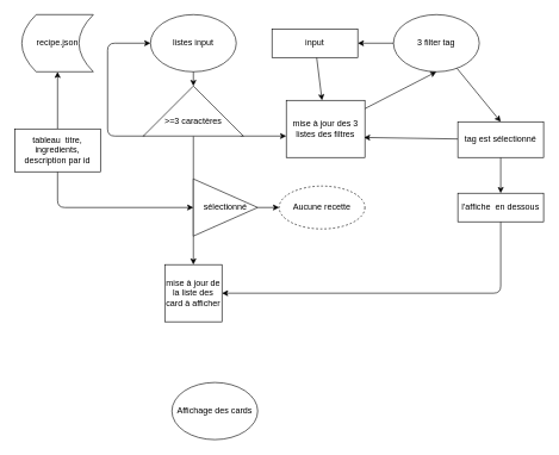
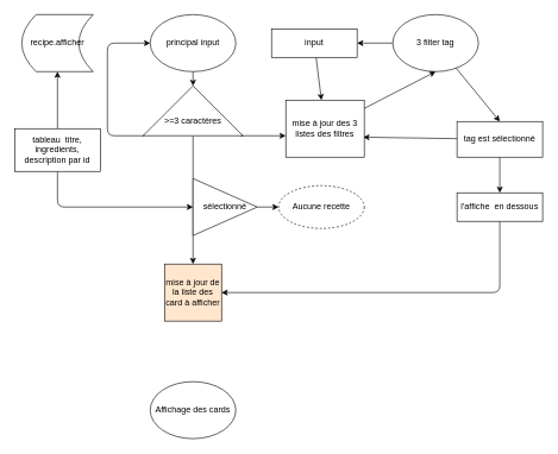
- <mxCell id="3" value="recipe.json" style="shape=dataStorage;whiteSpace=wrap;html=1;fixedSize=1;" vertex="1" parent="1"><mxGeometry x="30" y="20" width="100" height="80" as="geometry" /></mxCell>
+ <mxCell id="3" value="recipe.afficher" style="shape=dataStorage;whiteSpace=wrap;html=1;fixedSize=1;" vertex="1" parent="1"><mxGeometry x="30" y="20" width="100" height="80" as="geometry" /></mxCell>
- <mxCell id="2" value="listes input" style="ellipse;whiteSpace=wrap;html=1;" vertex="1" parent="1"><mxGeometry x="210" y="20" width="120" height="80" as="geometry" /></mxCell>
+ <mxCell id="2" value="principal input" style="ellipse;whiteSpace=wrap;html=1;" vertex="1" parent="1"><mxGeometry x="210" y="20" width="120" height="80" as="geometry" /></mxCell>
- <mxCell id="17" value="mise à jour de la liste des card à afficher" style="whiteSpace=wrap;html=1;aspect=fixed;" vertex="1" parent="1"><mxGeometry x="230" y="370" width="80" height="80" as="geometry" /></mxCell>
+ <mxCell id="17" value="mise à jour de la liste des card à afficher" style="whiteSpace=wrap;html=1;aspect=fixed;fillColor=#ffe6cc;" vertex="1" parent="1"><mxGeometry x="230" y="370" width="80" height="80" as="geometry" /></mxCell>
- <mxCell id="23" value="Affichage des cards" style="ellipse;whiteSpace=wrap;html=1;" vertex="1" parent="1"><mxGeometry x="240" y="535" width="120" height="80" as="geometry" /></mxCell>
+ <mxCell id="23" value="Affichage des cards" style="ellipse;whiteSpace=wrap;html=1;" vertex="1" parent="1"><mxGeometry x="210" y="535" width="120" height="80" as="geometry" /></mxCell>
